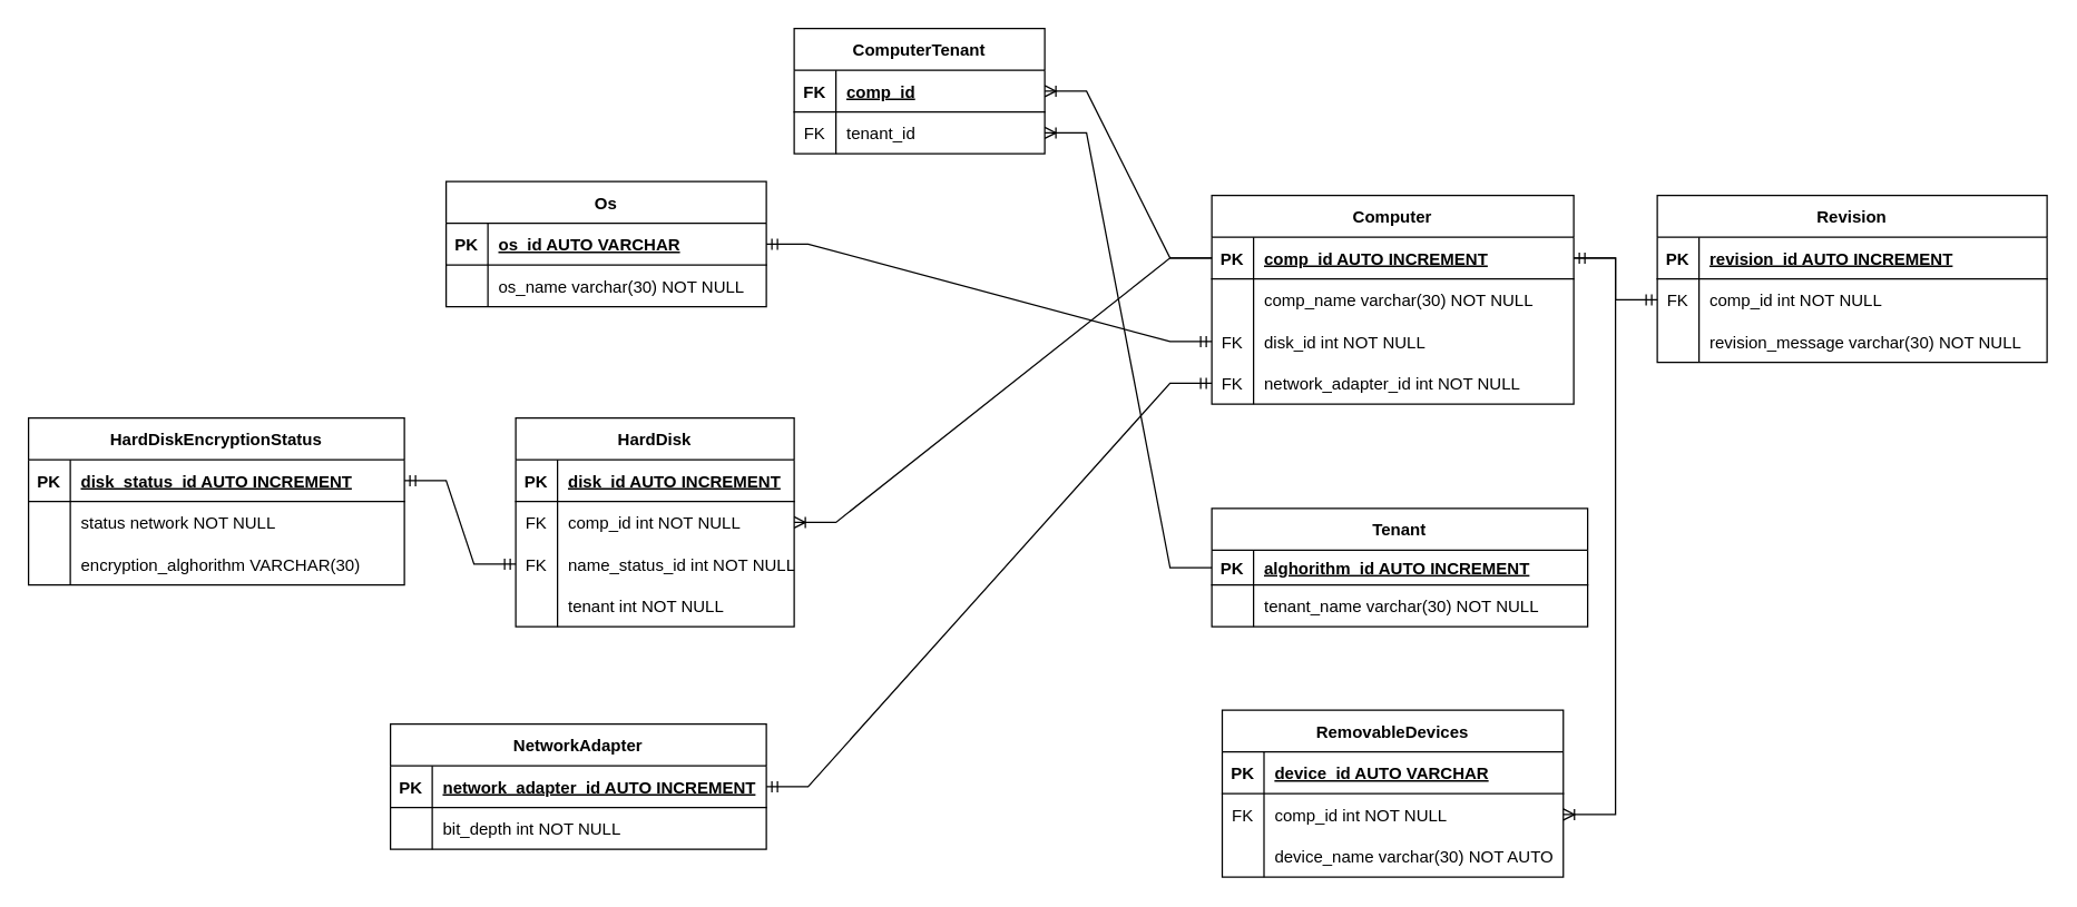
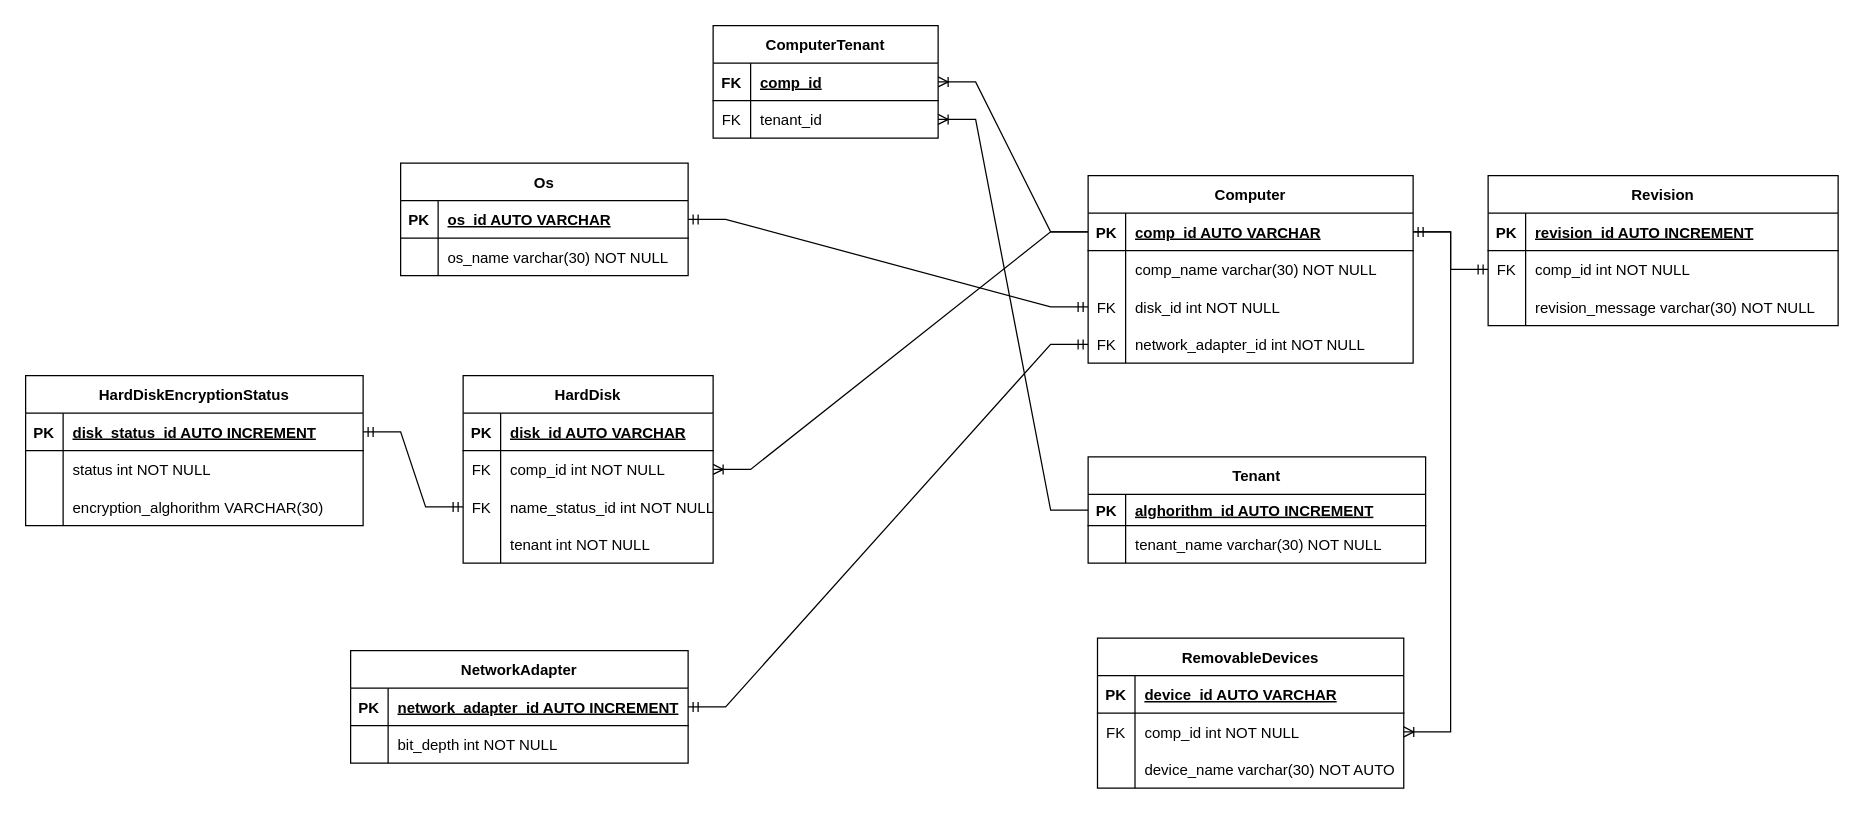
- <mxCell id="5" value="comp_id AUTO INCREMENT" style="shape=partialRectangle;connectable=0;fillColor=none;top=0;left=0;bottom=0;right=0;align=left;spacingLeft=6;fontStyle=5;overflow=hidden;" vertex="1" parent="3"><mxGeometry x="30" width="230" height="30" as="geometry"><mxRectangle width="230" height="30" as="alternateBounds" /></mxGeometry></mxCell>
+ <mxCell id="5" value="comp_id AUTO VARCHAR" style="shape=partialRectangle;connectable=0;fillColor=none;top=0;left=0;bottom=0;right=0;align=left;spacingLeft=6;fontStyle=5;overflow=hidden;" vertex="1" parent="3"><mxGeometry x="30" width="230" height="30" as="geometry"><mxRectangle width="230" height="30" as="alternateBounds" /></mxGeometry></mxCell>
- <mxCell id="42" value="disk_id AUTO INCREMENT" style="shape=partialRectangle;connectable=0;fillColor=none;top=0;left=0;bottom=0;right=0;align=left;spacingLeft=6;fontStyle=5;overflow=hidden;" vertex="1" parent="40"><mxGeometry x="30" width="170" height="30" as="geometry"><mxRectangle width="170" height="30" as="alternateBounds" /></mxGeometry></mxCell>
+ <mxCell id="42" value="disk_id AUTO VARCHAR" style="shape=partialRectangle;connectable=0;fillColor=none;top=0;left=0;bottom=0;right=0;align=left;spacingLeft=6;fontStyle=5;overflow=hidden;" vertex="1" parent="40"><mxGeometry x="30" width="170" height="30" as="geometry"><mxRectangle width="170" height="30" as="alternateBounds" /></mxGeometry></mxCell>
- <mxCell id="78" value="status network NOT NULL" style="shape=partialRectangle;connectable=0;fillColor=none;top=0;left=0;bottom=0;right=0;align=left;spacingLeft=6;overflow=hidden;" vertex="1" parent="76"><mxGeometry x="30" width="240" height="30" as="geometry"><mxRectangle width="240" height="30" as="alternateBounds" /></mxGeometry></mxCell>
+ <mxCell id="78" value="status int NOT NULL" style="shape=partialRectangle;connectable=0;fillColor=none;top=0;left=0;bottom=0;right=0;align=left;spacingLeft=6;overflow=hidden;" vertex="1" parent="76"><mxGeometry x="30" width="240" height="30" as="geometry"><mxRectangle width="240" height="30" as="alternateBounds" /></mxGeometry></mxCell>
